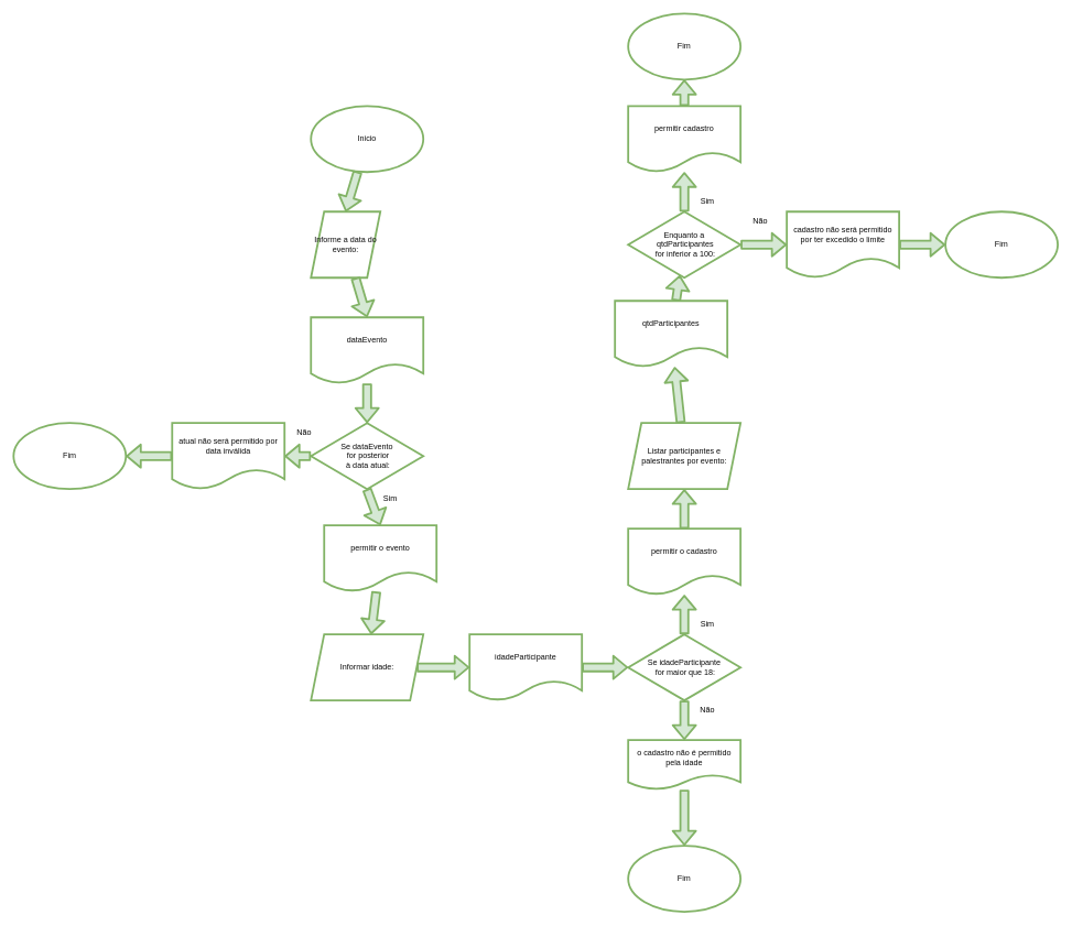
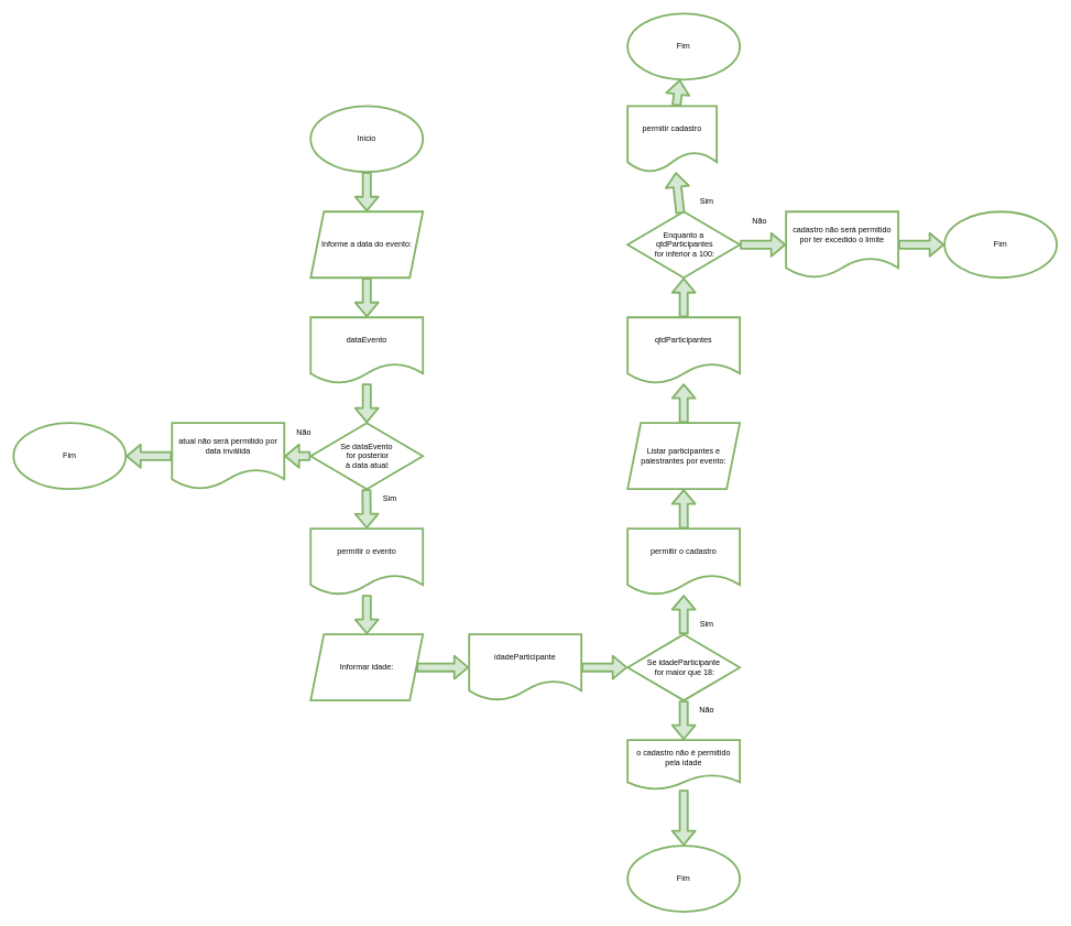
- <mxCell id="16" value="permitir cadastro" style="shape=document;whiteSpace=wrap;html=1;boundedLbl=1;rounded=0;fillColor=default;strokeColor=#82b366;fontFamily=Helvetica;fontColor=#0A0A0A;labelBackgroundColor=none;labelBorderColor=none;gradientColor=#ffffff;strokeWidth=3;" parent="1" vertex="1"><mxGeometry x="950" y="160" width="170" height="100" as="geometry" /></mxCell>
+ <mxCell id="16" value="permitir cadastro" style="shape=document;whiteSpace=wrap;html=1;boundedLbl=1;rounded=0;fillColor=default;strokeColor=#82b366;fontFamily=Helvetica;fontColor=#0A0A0A;labelBackgroundColor=none;labelBorderColor=none;gradientColor=#ffffff;strokeWidth=3;" parent="1" vertex="1"><mxGeometry x="950" y="160" width="135" height="100" as="geometry" /></mxCell>
- <mxCell id="3" value="Informe a data do evento:" style="shape=parallelogram;perimeter=parallelogramPerimeter;whiteSpace=wrap;html=1;fixedSize=1;rounded=0;fillColor=default;strokeColor=#82b366;fontFamily=Helvetica;fontColor=#0A0A0A;labelBackgroundColor=none;labelBorderColor=none;gradientColor=#ffffff;strokeWidth=3;" parent="1" vertex="1"><mxGeometry x="470" y="320" width="105" height="100" as="geometry" /></mxCell>
+ <mxCell id="3" value="Informe a data do evento:" style="shape=parallelogram;perimeter=parallelogramPerimeter;whiteSpace=wrap;html=1;fixedSize=1;rounded=0;fillColor=default;strokeColor=#82b366;fontFamily=Helvetica;fontColor=#0A0A0A;labelBackgroundColor=none;labelBorderColor=none;gradientColor=#ffffff;strokeWidth=3;" parent="1" vertex="1"><mxGeometry x="470" y="320" width="170" height="100" as="geometry" /></mxCell>
- <mxCell id="14" value="qtdParticipantes" style="shape=document;whiteSpace=wrap;html=1;boundedLbl=1;rounded=0;fillColor=default;strokeColor=#82b366;fontFamily=Helvetica;fontColor=#0A0A0A;labelBackgroundColor=none;labelBorderColor=none;gradientColor=#ffffff;strokeWidth=3;" parent="1" vertex="1"><mxGeometry x="930" y="455" width="170" height="100" as="geometry" /></mxCell>
+ <mxCell id="14" value="qtdParticipantes" style="shape=document;whiteSpace=wrap;html=1;boundedLbl=1;rounded=0;fillColor=default;strokeColor=#82b366;fontFamily=Helvetica;fontColor=#0A0A0A;labelBackgroundColor=none;labelBorderColor=none;gradientColor=#ffffff;strokeWidth=3;" parent="1" vertex="1"><mxGeometry x="950" y="480" width="170" height="100" as="geometry" /></mxCell>
- <mxCell id="7" value="permitir o evento" style="shape=document;whiteSpace=wrap;html=1;boundedLbl=1;rounded=0;fillColor=default;strokeColor=#82b366;fontFamily=Helvetica;fontColor=#0A0A0A;labelBackgroundColor=none;labelBorderColor=none;gradientColor=#ffffff;strokeWidth=3;" parent="1" vertex="1"><mxGeometry x="490" y="795" width="170" height="100" as="geometry" /></mxCell>
+ <mxCell id="7" value="permitir o evento" style="shape=document;whiteSpace=wrap;html=1;boundedLbl=1;rounded=0;fillColor=default;strokeColor=#82b366;fontFamily=Helvetica;fontColor=#0A0A0A;labelBackgroundColor=none;labelBorderColor=none;gradientColor=#ffffff;strokeWidth=3;" parent="1" vertex="1"><mxGeometry x="470" y="800" width="170" height="100" as="geometry" /></mxCell>
